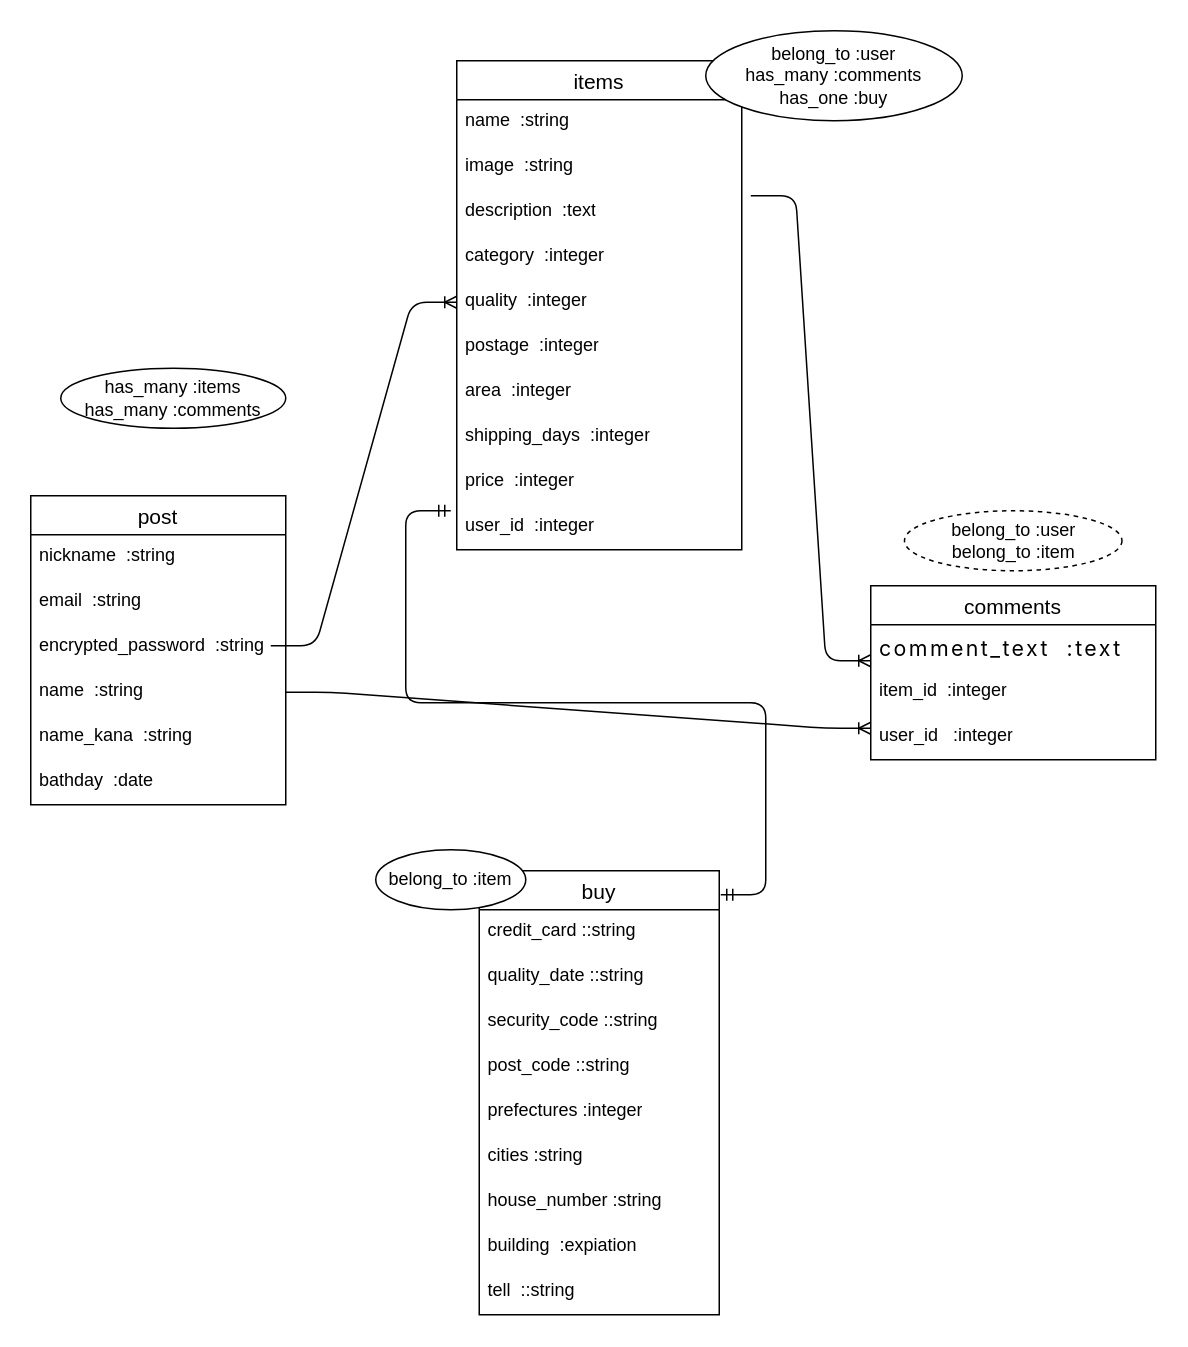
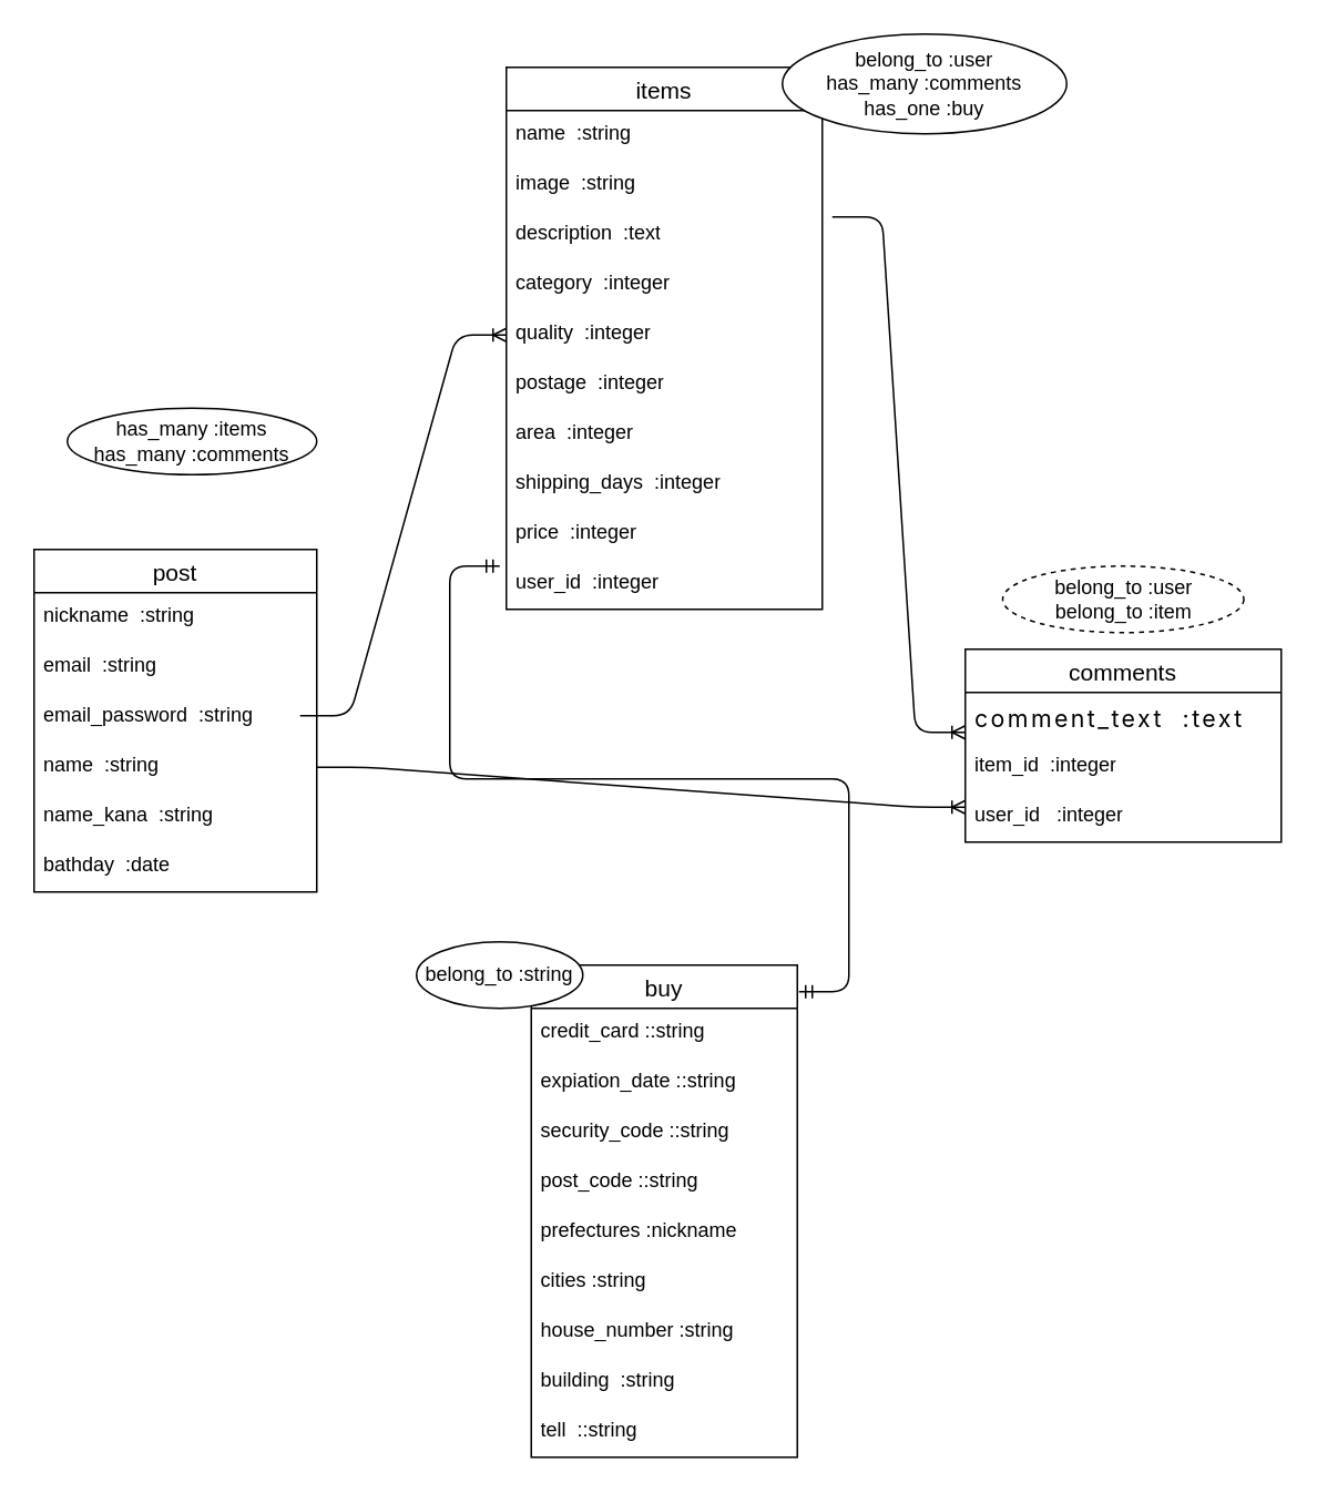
- <mxCell id="16" value="encrypted_password&amp;nbsp; :string" style="text;strokeColor=none;fillColor=none;spacingLeft=4;spacingRight=4;overflow=hidden;rotatable=0;points=[[0,0.5],[1,0.5]];portConstraint=eastwest;fontSize=12;whiteSpace=wrap;html=1;" vertex="1" parent="13"><mxGeometry y="86" width="170" height="30" as="geometry" /></mxCell>
+ <mxCell id="16" value="email_password&amp;nbsp; :string" style="text;strokeColor=none;fillColor=none;spacingLeft=4;spacingRight=4;overflow=hidden;rotatable=0;points=[[0,0.5],[1,0.5]];portConstraint=eastwest;fontSize=12;whiteSpace=wrap;html=1;" vertex="1" parent="13"><mxGeometry y="86" width="170" height="30" as="geometry" /></mxCell>
- <mxCell id="41" value="belong_to :item" style="ellipse;whiteSpace=wrap;html=1;align=center;" vertex="1" parent="1"><mxGeometry x="250" y="566" width="100" height="40" as="geometry" /></mxCell>
+ <mxCell id="41" value="belong_to :string" style="ellipse;whiteSpace=wrap;html=1;align=center;" vertex="1" parent="1"><mxGeometry x="250" y="566" width="100" height="40" as="geometry" /></mxCell>
- <mxCell id="32" value="quality_date&amp;nbsp;&lt;span style=&quot;color: rgb(0, 0, 0);&quot;&gt;:&lt;/span&gt;&lt;span style=&quot;color: rgb(0, 0, 0);&quot;&gt;:string&lt;/span&gt;" style="text;strokeColor=none;fillColor=none;spacingLeft=4;spacingRight=4;overflow=hidden;rotatable=0;points=[[0,0.5],[1,0.5]];portConstraint=eastwest;fontSize=12;whiteSpace=wrap;html=1;" vertex="1" parent="30"><mxGeometry y="56" width="160" height="30" as="geometry" /></mxCell>
+ <mxCell id="32" value="expiation_date&amp;nbsp;&lt;span style=&quot;color: rgb(0, 0, 0);&quot;&gt;:&lt;/span&gt;&lt;span style=&quot;color: rgb(0, 0, 0);&quot;&gt;:string&lt;/span&gt;" style="text;strokeColor=none;fillColor=none;spacingLeft=4;spacingRight=4;overflow=hidden;rotatable=0;points=[[0,0.5],[1,0.5]];portConstraint=eastwest;fontSize=12;whiteSpace=wrap;html=1;" vertex="1" parent="30"><mxGeometry y="56" width="160" height="30" as="geometry" /></mxCell>
- <mxCell id="35" value="prefectures&amp;nbsp;&lt;span style=&quot;color: rgb(0, 0, 0);&quot;&gt;:integer&lt;/span&gt;" style="text;strokeColor=none;fillColor=none;spacingLeft=4;spacingRight=4;overflow=hidden;rotatable=0;points=[[0,0.5],[1,0.5]];portConstraint=eastwest;fontSize=12;whiteSpace=wrap;html=1;" vertex="1" parent="30"><mxGeometry y="146" width="160" height="30" as="geometry" /></mxCell>
+ <mxCell id="35" value="prefectures&amp;nbsp;&lt;span style=&quot;color: rgb(0, 0, 0);&quot;&gt;:nickname&lt;/span&gt;" style="text;strokeColor=none;fillColor=none;spacingLeft=4;spacingRight=4;overflow=hidden;rotatable=0;points=[[0,0.5],[1,0.5]];portConstraint=eastwest;fontSize=12;whiteSpace=wrap;html=1;" vertex="1" parent="30"><mxGeometry y="146" width="160" height="30" as="geometry" /></mxCell>
- <mxCell id="38" value="building&amp;nbsp;&amp;nbsp;&lt;span style=&quot;color: rgb(0, 0, 0);&quot;&gt;:expiation&lt;/span&gt;" style="text;strokeColor=none;fillColor=none;spacingLeft=4;spacingRight=4;overflow=hidden;rotatable=0;points=[[0,0.5],[1,0.5]];portConstraint=eastwest;fontSize=12;whiteSpace=wrap;html=1;" vertex="1" parent="30"><mxGeometry y="236" width="160" height="30" as="geometry" /></mxCell>
+ <mxCell id="38" value="building&amp;nbsp;&amp;nbsp;&lt;span style=&quot;color: rgb(0, 0, 0);&quot;&gt;:string&lt;/span&gt;" style="text;strokeColor=none;fillColor=none;spacingLeft=4;spacingRight=4;overflow=hidden;rotatable=0;points=[[0,0.5],[1,0.5]];portConstraint=eastwest;fontSize=12;whiteSpace=wrap;html=1;" vertex="1" parent="30"><mxGeometry y="236" width="160" height="30" as="geometry" /></mxCell>
